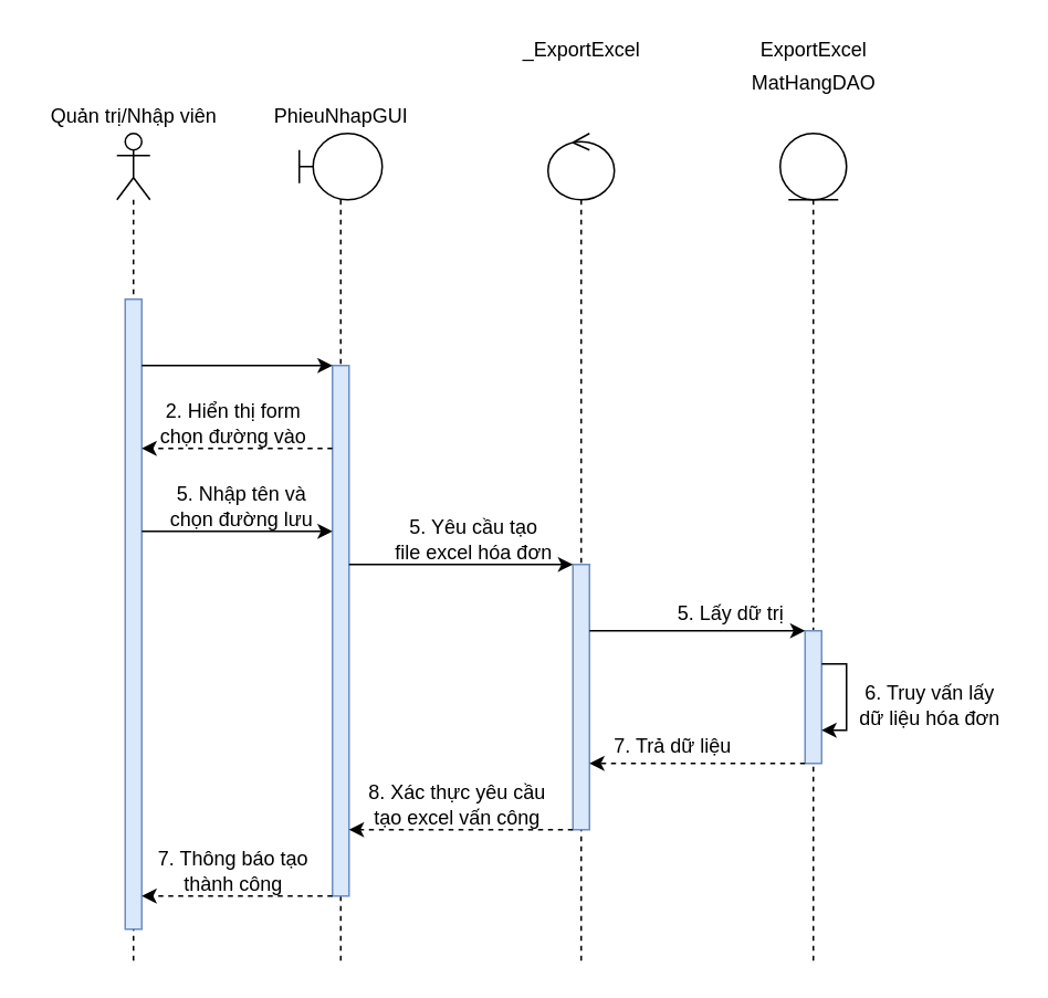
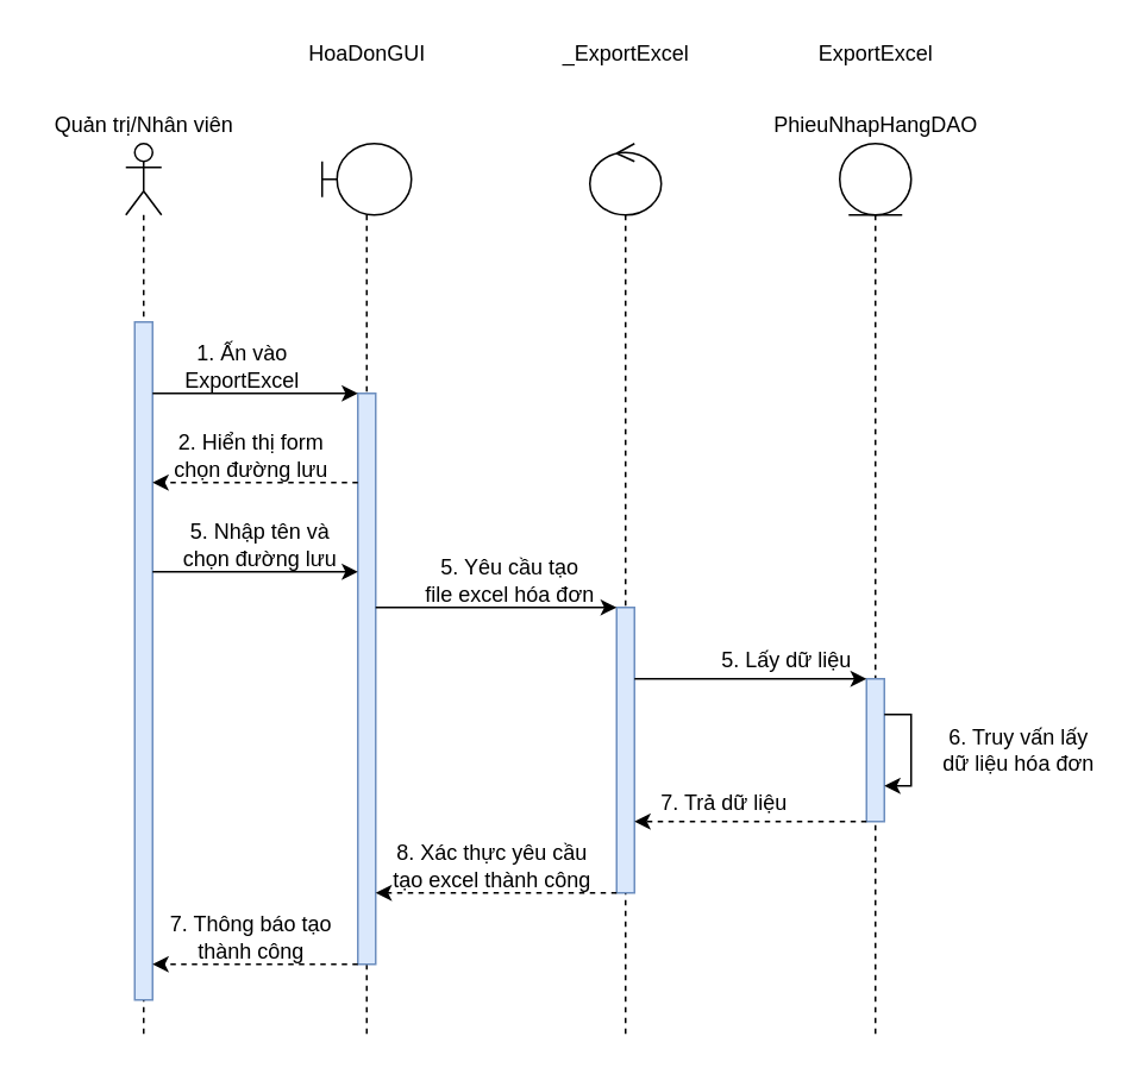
+ <mxCell id="12" value="HoaDonGUI" style="text;html=1;align=center;verticalAlign=middle;resizable=0;points=[];autosize=1;strokeColor=none;fillColor=none;" parent="1" vertex="1"><mxGeometry x="165" y="20" width="80" height="20" as="geometry" /></mxCell>
- <mxCell id="16" value="MatHangDAO" style="text;html=1;align=center;verticalAlign=middle;resizable=0;points=[];autosize=1;strokeColor=none;fillColor=none;" parent="1" vertex="1"><mxGeometry x="445" y="40" width="90" height="20" as="geometry" /></mxCell>
- <mxCell id="11" value="Quản trị/Nhập viên" style="text;html=1;align=center;verticalAlign=middle;resizable=0;points=[];autosize=1;strokeColor=none;fillColor=none;" parent="1" vertex="1"><mxGeometry x="20" y="60" width="120" height="20" as="geometry" /></mxCell>
+ <mxCell id="11" value="Quản trị/Nhân viên" style="text;html=1;align=center;verticalAlign=middle;resizable=0;points=[];autosize=1;strokeColor=none;fillColor=none;" parent="1" vertex="1"><mxGeometry x="20" y="60" width="120" height="20" as="geometry" /></mxCell>
- <mxCell id="13" value="PhieuNhapGUI" style="text;html=1;align=center;verticalAlign=middle;resizable=0;points=[];autosize=1;strokeColor=none;fillColor=none;" parent="1" vertex="1"><mxGeometry x="155" y="60" width="100" height="20" as="geometry" /></mxCell>
+ <mxCell id="17" value="PhieuNhapHangDAO" style="text;html=1;align=center;verticalAlign=middle;resizable=0;points=[];autosize=1;strokeColor=none;fillColor=none;" parent="1" vertex="1"><mxGeometry x="425" y="60" width="130" height="20" as="geometry" /></mxCell>
+ <mxCell id="19" value="1. Ấn vào &lt;br&gt;ExportExcel" style="text;html=1;align=center;verticalAlign=middle;resizable=0;points=[];autosize=1;strokeColor=none;fillColor=none;" vertex="1" parent="1"><mxGeometry x="95" y="190" width="80" height="30" as="geometry" /></mxCell>
- <mxCell id="29" value="2. Hiển thị form&lt;br&gt;chọn đường vào" style="text;html=1;align=center;verticalAlign=middle;resizable=0;points=[];autosize=1;strokeColor=none;fillColor=none;" vertex="1" parent="1"><mxGeometry x="90" y="240" width="100" height="30" as="geometry" /></mxCell>
+ <mxCell id="29" value="2. Hiển thị form&lt;br&gt;chọn đường lưu" style="text;html=1;align=center;verticalAlign=middle;resizable=0;points=[];autosize=1;strokeColor=none;fillColor=none;" vertex="1" parent="1"><mxGeometry x="90" y="240" width="100" height="30" as="geometry" /></mxCell>
- <mxCell id="24" value="5. Lấy dữ trị" style="text;html=1;align=center;verticalAlign=middle;resizable=0;points=[];autosize=1;strokeColor=none;fillColor=none;" vertex="1" parent="1"><mxGeometry x="395" y="360" width="90" height="20" as="geometry" /></mxCell>
+ <mxCell id="24" value="5. Lấy dữ liệu" style="text;html=1;align=center;verticalAlign=middle;resizable=0;points=[];autosize=1;strokeColor=none;fillColor=none;" vertex="1" parent="1"><mxGeometry x="395" y="360" width="90" height="20" as="geometry" /></mxCell>
- <mxCell id="22" value="6. Truy vấn lấy&lt;br&gt;dữ liệu hóa đơn" style="text;html=1;align=center;verticalAlign=middle;resizable=0;points=[];autosize=1;strokeColor=none;fillColor=none;" vertex="1" parent="1"><mxGeometry x="510" y="410" width="100" height="30" as="geometry" /></mxCell>
+ <mxCell id="22" value="6. Truy vấn lấy&lt;br&gt;dữ liệu hóa đơn" style="text;html=1;align=center;verticalAlign=middle;resizable=0;points=[];autosize=1;strokeColor=none;fillColor=none;" vertex="1" parent="1"><mxGeometry x="520" y="405" width="100" height="30" as="geometry" /></mxCell>
- <mxCell id="32" value="8. Xác thực yêu cầu&lt;br&gt;tạo excel vấn công" style="text;html=1;align=center;verticalAlign=middle;resizable=0;points=[];autosize=1;strokeColor=none;fillColor=none;" vertex="1" parent="1"><mxGeometry x="210" y="470" width="130" height="30" as="geometry" /></mxCell>
+ <mxCell id="32" value="8. Xác thực yêu cầu&lt;br&gt;tạo excel thành công" style="text;html=1;align=center;verticalAlign=middle;resizable=0;points=[];autosize=1;strokeColor=none;fillColor=none;" vertex="1" parent="1"><mxGeometry x="210" y="470" width="130" height="30" as="geometry" /></mxCell>
